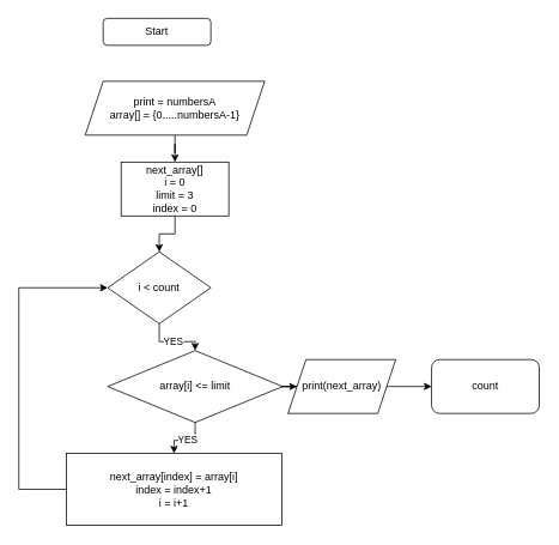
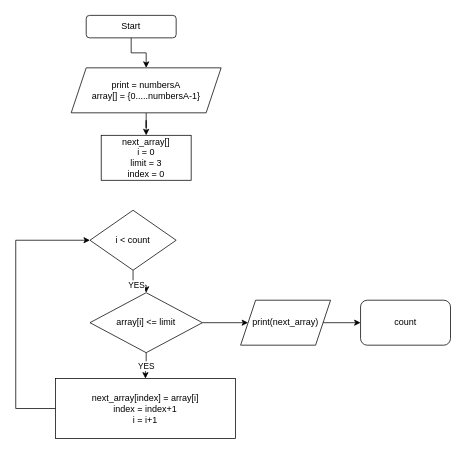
+ <mxCell id="2" value="" style="edgeStyle=orthogonalEdgeStyle;rounded=0;orthogonalLoop=1;jettySize=auto;html=1;" edge="1" parent="1" source="3" target="5"><mxGeometry relative="1" as="geometry" /></mxCell>
- <mxCell id="6" value="" style="edgeStyle=orthogonalEdgeStyle;rounded=0;orthogonalLoop=1;jettySize=auto;html=1;" edge="1" parent="1" source="7" target="9"><mxGeometry relative="1" as="geometry" /></mxCell>
- <mxCell id="12" value="array[i] &amp;lt;= limit" style="rhombus;whiteSpace=wrap;html=1;" vertex="1" parent="1"><mxGeometry x="119" y="390" width="195" height="80" as="geometry" /></mxCell>
+ <mxCell id="12" value="array[i] &amp;lt;= limit" style="rhombus;whiteSpace=wrap;html=1;" vertex="1" parent="1"><mxGeometry x="119" y="390" width="150" height="80" as="geometry" /></mxCell>
